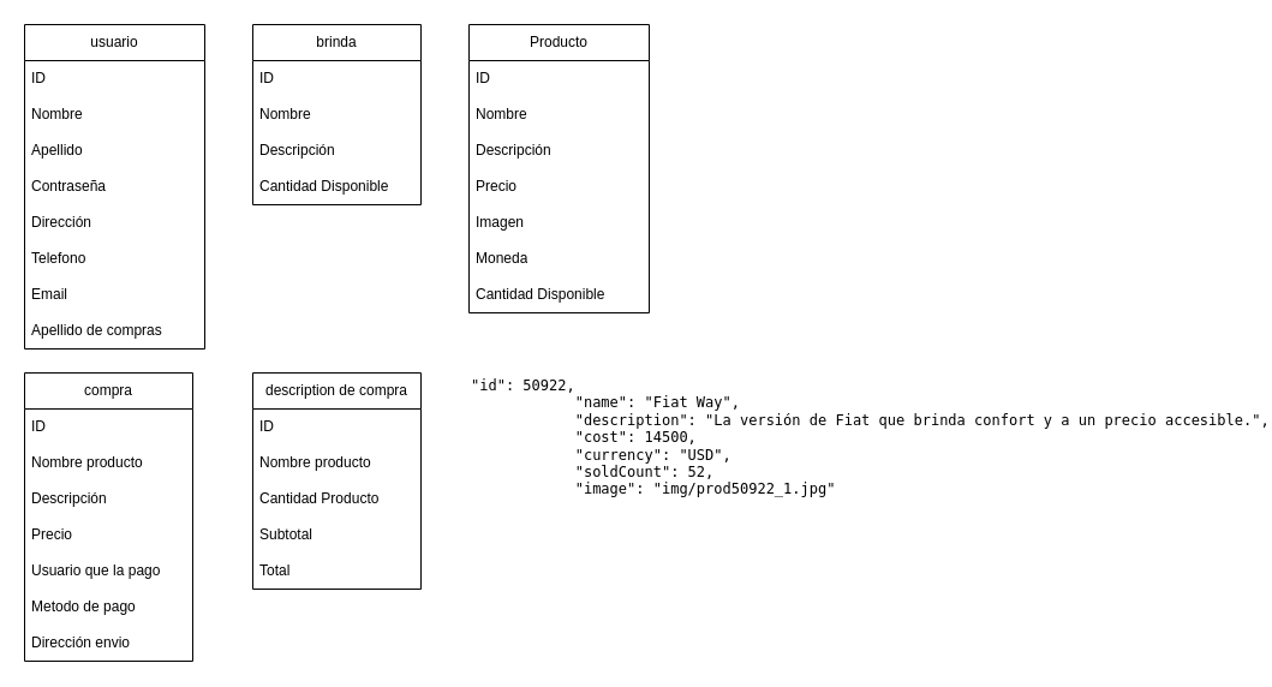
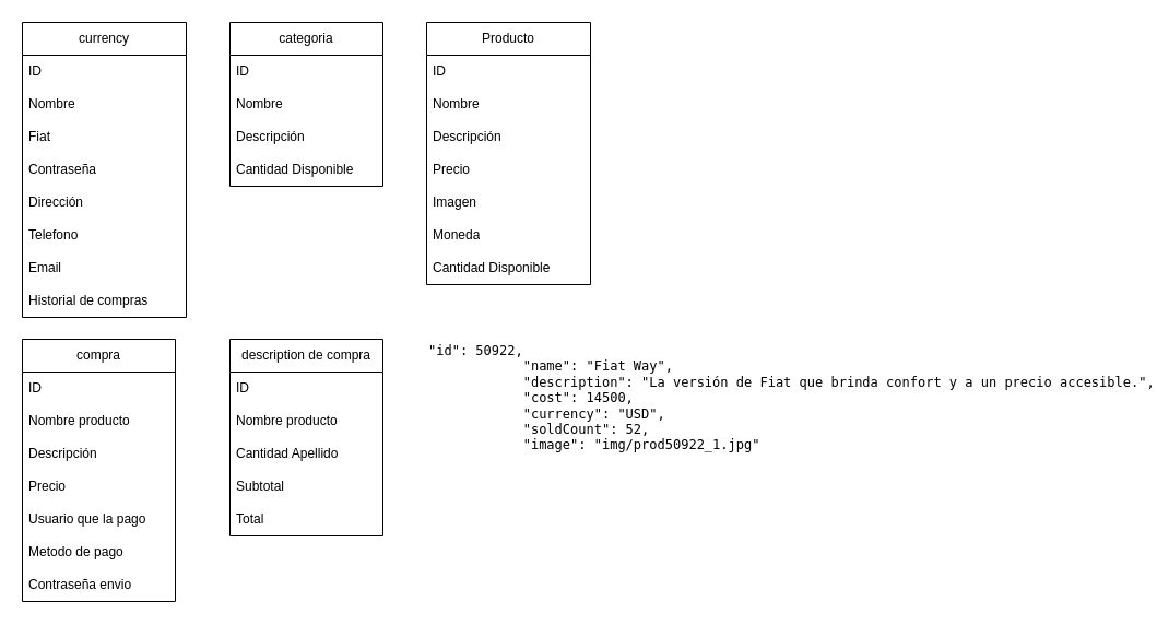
- <mxCell id="2" value="usuario" style="swimlane;fontStyle=0;childLayout=stackLayout;horizontal=1;startSize=30;horizontalStack=0;resizeParent=1;resizeParentMax=0;resizeLast=0;collapsible=1;marginBottom=0;whiteSpace=wrap;html=1;" parent="1" vertex="1"><mxGeometry x="20" y="20" width="150" height="270" as="geometry" /></mxCell>
+ <mxCell id="2" value="currency" style="swimlane;fontStyle=0;childLayout=stackLayout;horizontal=1;startSize=30;horizontalStack=0;resizeParent=1;resizeParentMax=0;resizeLast=0;collapsible=1;marginBottom=0;whiteSpace=wrap;html=1;" parent="1" vertex="1"><mxGeometry x="20" y="20" width="150" height="270" as="geometry" /></mxCell>
- <mxCell id="11" value="brinda" style="swimlane;fontStyle=0;childLayout=stackLayout;horizontal=1;startSize=30;horizontalStack=0;resizeParent=1;resizeParentMax=0;resizeLast=0;collapsible=1;marginBottom=0;whiteSpace=wrap;html=1;" parent="1" vertex="1"><mxGeometry x="210" y="20" width="140" height="150" as="geometry" /></mxCell>
+ <mxCell id="11" value="categoria" style="swimlane;fontStyle=0;childLayout=stackLayout;horizontal=1;startSize=30;horizontalStack=0;resizeParent=1;resizeParentMax=0;resizeLast=0;collapsible=1;marginBottom=0;whiteSpace=wrap;html=1;" parent="1" vertex="1"><mxGeometry x="210" y="20" width="140" height="150" as="geometry" /></mxCell>
- <mxCell id="5" value="Apellido" style="text;strokeColor=none;fillColor=none;align=left;verticalAlign=middle;spacingLeft=4;spacingRight=4;overflow=hidden;points=[[0,0.5],[1,0.5]];portConstraint=eastwest;rotatable=0;whiteSpace=wrap;html=1;" parent="2" vertex="1"><mxGeometry y="90" width="150" height="30" as="geometry" /></mxCell>
+ <mxCell id="5" value="Fiat" style="text;strokeColor=none;fillColor=none;align=left;verticalAlign=middle;spacingLeft=4;spacingRight=4;overflow=hidden;points=[[0,0.5],[1,0.5]];portConstraint=eastwest;rotatable=0;whiteSpace=wrap;html=1;" parent="2" vertex="1"><mxGeometry y="90" width="150" height="30" as="geometry" /></mxCell>
- <mxCell id="10" value="Apellido de compras" style="text;strokeColor=none;fillColor=none;align=left;verticalAlign=middle;spacingLeft=4;spacingRight=4;overflow=hidden;points=[[0,0.5],[1,0.5]];portConstraint=eastwest;rotatable=0;whiteSpace=wrap;html=1;" parent="2" vertex="1"><mxGeometry y="240" width="150" height="30" as="geometry" /></mxCell>
+ <mxCell id="10" value="Historial de compras" style="text;strokeColor=none;fillColor=none;align=left;verticalAlign=middle;spacingLeft=4;spacingRight=4;overflow=hidden;points=[[0,0.5],[1,0.5]];portConstraint=eastwest;rotatable=0;whiteSpace=wrap;html=1;" parent="2" vertex="1"><mxGeometry y="240" width="150" height="30" as="geometry" /></mxCell>
- <mxCell id="27" value="Cantidad Producto" style="text;strokeColor=none;fillColor=none;align=left;verticalAlign=middle;spacingLeft=4;spacingRight=4;overflow=hidden;points=[[0,0.5],[1,0.5]];portConstraint=eastwest;rotatable=0;whiteSpace=wrap;html=1;" parent="24" vertex="1"><mxGeometry y="90" width="140" height="30" as="geometry" /></mxCell>
+ <mxCell id="27" value="Cantidad Apellido" style="text;strokeColor=none;fillColor=none;align=left;verticalAlign=middle;spacingLeft=4;spacingRight=4;overflow=hidden;points=[[0,0.5],[1,0.5]];portConstraint=eastwest;rotatable=0;whiteSpace=wrap;html=1;" parent="24" vertex="1"><mxGeometry y="90" width="140" height="30" as="geometry" /></mxCell>
- <mxCell id="23" value="Dirección envio" style="text;strokeColor=none;fillColor=none;align=left;verticalAlign=middle;spacingLeft=4;spacingRight=4;overflow=hidden;points=[[0,0.5],[1,0.5]];portConstraint=eastwest;rotatable=0;whiteSpace=wrap;html=1;" parent="16" vertex="1"><mxGeometry y="210" width="140" height="30" as="geometry" /></mxCell>
+ <mxCell id="23" value="Contraseña envio" style="text;strokeColor=none;fillColor=none;align=left;verticalAlign=middle;spacingLeft=4;spacingRight=4;overflow=hidden;points=[[0,0.5],[1,0.5]];portConstraint=eastwest;rotatable=0;whiteSpace=wrap;html=1;" parent="16" vertex="1"><mxGeometry y="210" width="140" height="30" as="geometry" /></mxCell>
